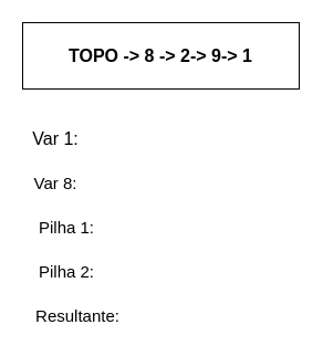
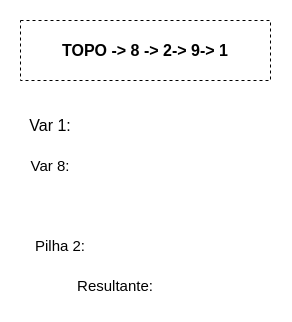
- <mxCell id="2" value="&lt;font style=&quot;font-size: 16px;&quot;&gt;&lt;b&gt;TOPO -&amp;gt; 8 -&amp;gt; 2-&amp;gt; 9-&amp;gt; 1&lt;/b&gt;&lt;/font&gt;" style="rounded=0;whiteSpace=wrap;html=1;" vertex="1" parent="1"><mxGeometry x="20" y="20" width="250" height="60" as="geometry" /></mxCell>
+ <mxCell id="2" value="&lt;font style=&quot;font-size: 16px;&quot;&gt;&lt;b&gt;TOPO -&amp;gt; 8 -&amp;gt; 2-&amp;gt; 9-&amp;gt; 1&lt;/b&gt;&lt;/font&gt;" style="rounded=0;whiteSpace=wrap;html=1;dashed=1;" vertex="1" parent="1"><mxGeometry x="20" y="20" width="250" height="60" as="geometry" /></mxCell>
- <mxCell id="5" value="&lt;font style=&quot;font-size: 15px;&quot;&gt;Pilha 1:&lt;/font&gt;" style="text;html=1;align=center;verticalAlign=middle;whiteSpace=wrap;rounded=0;" vertex="1" parent="1"><mxGeometry x="30" y="190" width="60" height="30" as="geometry" /></mxCell>
- <mxCell id="7" value="&lt;font style=&quot;font-size: 15px;&quot;&gt;Resultante:&lt;/font&gt;" style="text;html=1;align=center;verticalAlign=middle;whiteSpace=wrap;rounded=0;" vertex="1" parent="1"><mxGeometry x="40" y="270" width="60" height="30" as="geometry" /></mxCell>
+ <mxCell id="7" value="&lt;font style=&quot;font-size: 15px;&quot;&gt;Resultante:&lt;/font&gt;" style="text;html=1;align=center;verticalAlign=middle;whiteSpace=wrap;rounded=0;" vertex="1" parent="1"><mxGeometry x="85" y="270" width="60" height="30" as="geometry" /></mxCell>
